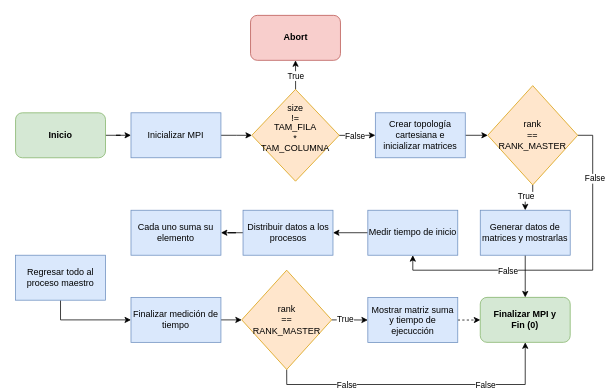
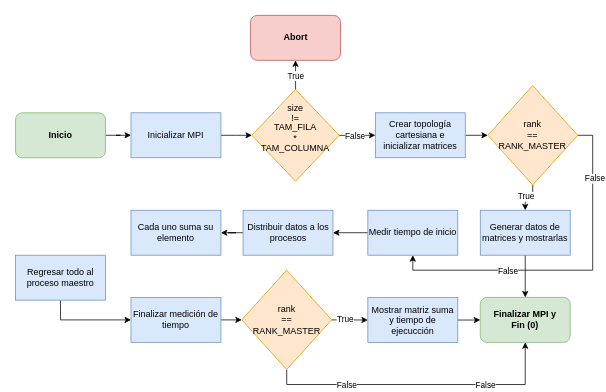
- <mxCell id="38" value="" style="edgeStyle=orthogonalEdgeStyle;rounded=0;orthogonalLoop=1;jettySize=auto;html=1;dashed=1;" parent="1" source="39" target="4" edge="1"><mxGeometry relative="1" as="geometry" /></mxCell>
+ <mxCell id="38" value="" style="edgeStyle=orthogonalEdgeStyle;rounded=0;orthogonalLoop=1;jettySize=auto;html=1;" parent="1" source="39" target="4" edge="1"><mxGeometry relative="1" as="geometry" /></mxCell>
